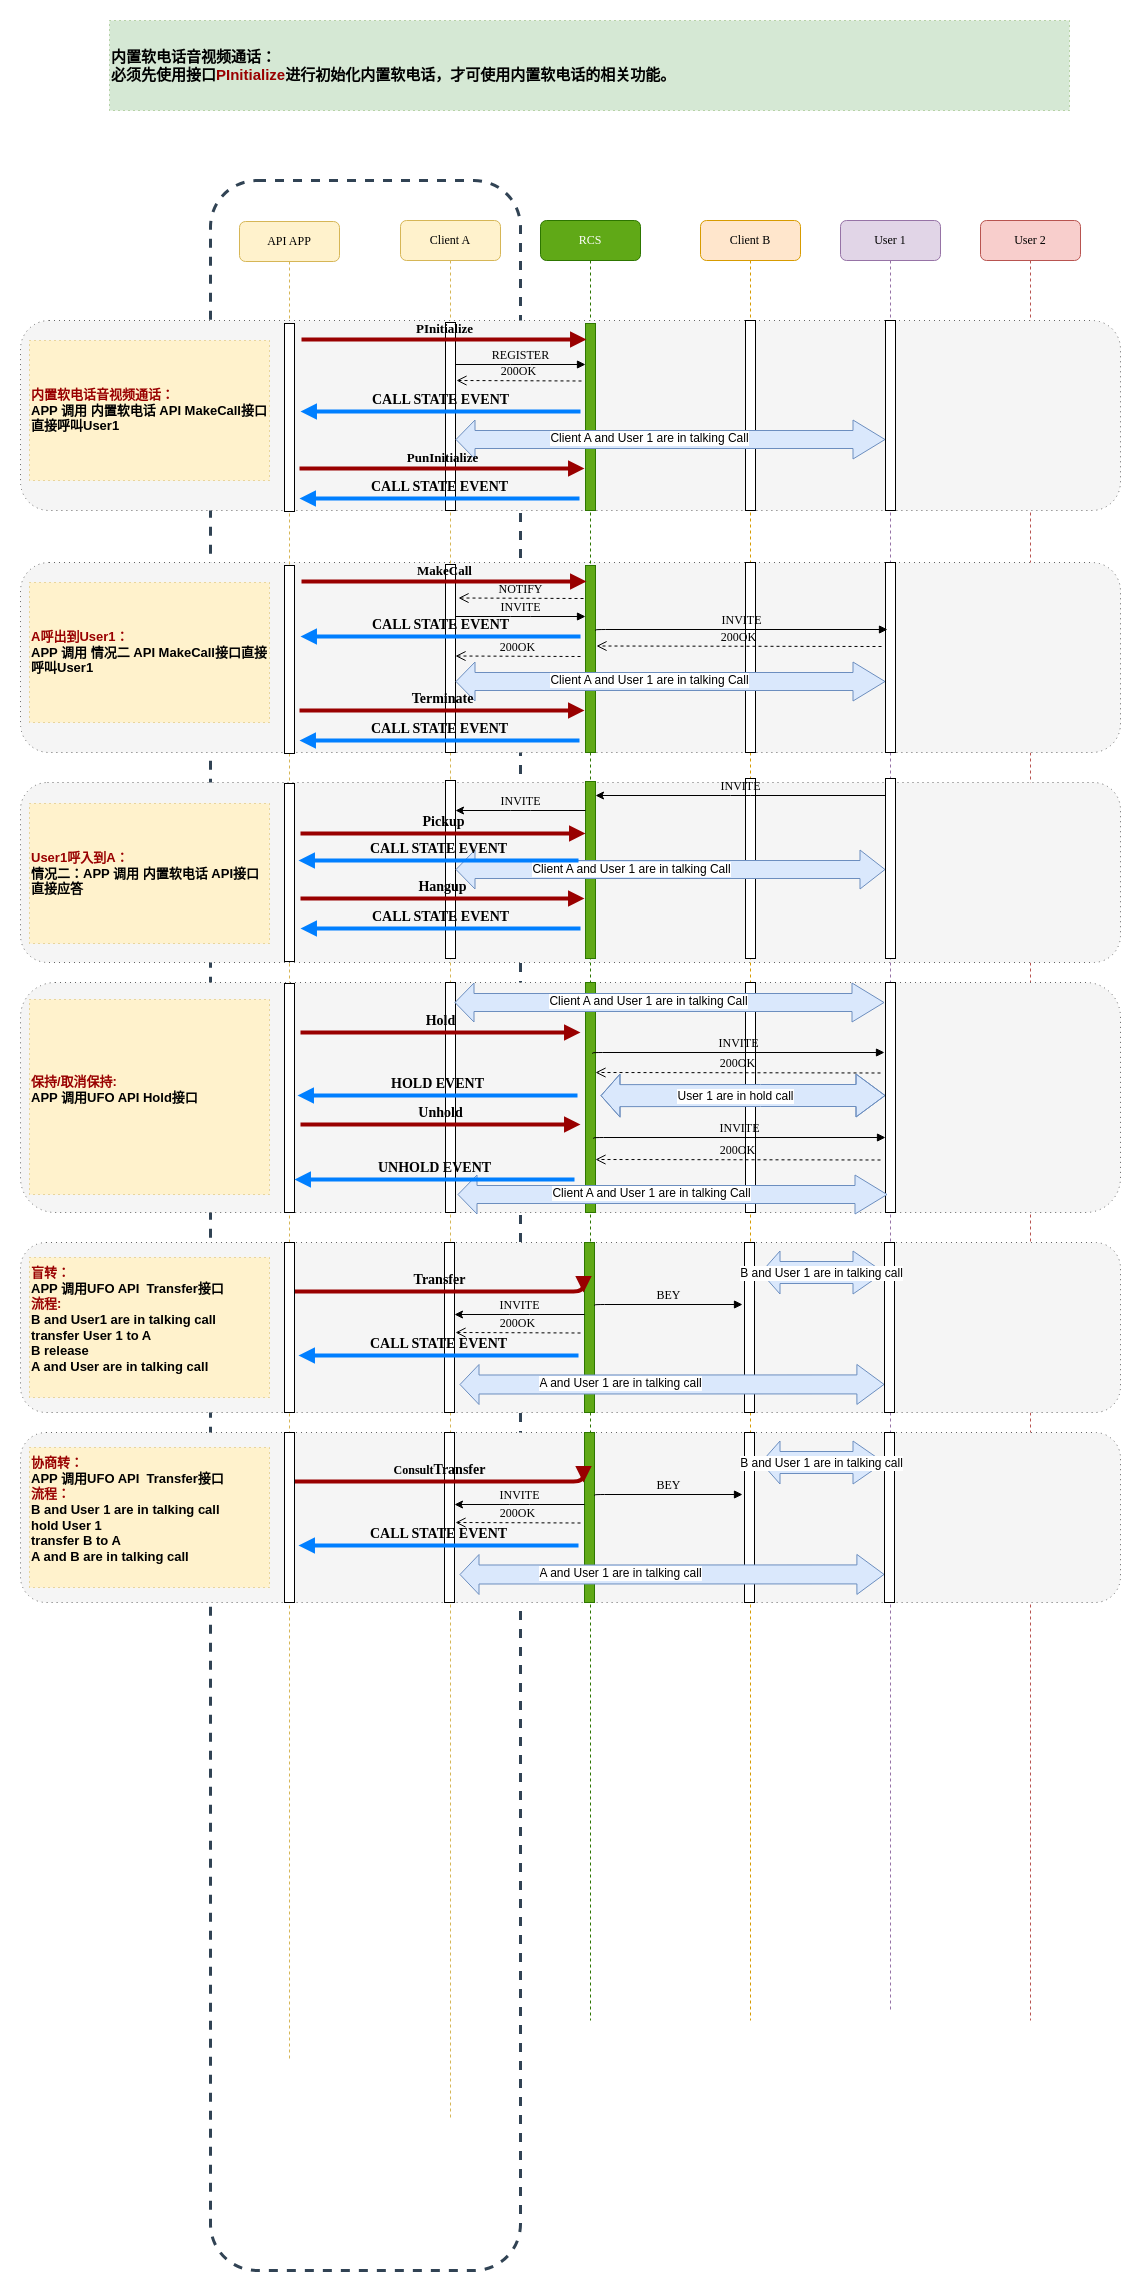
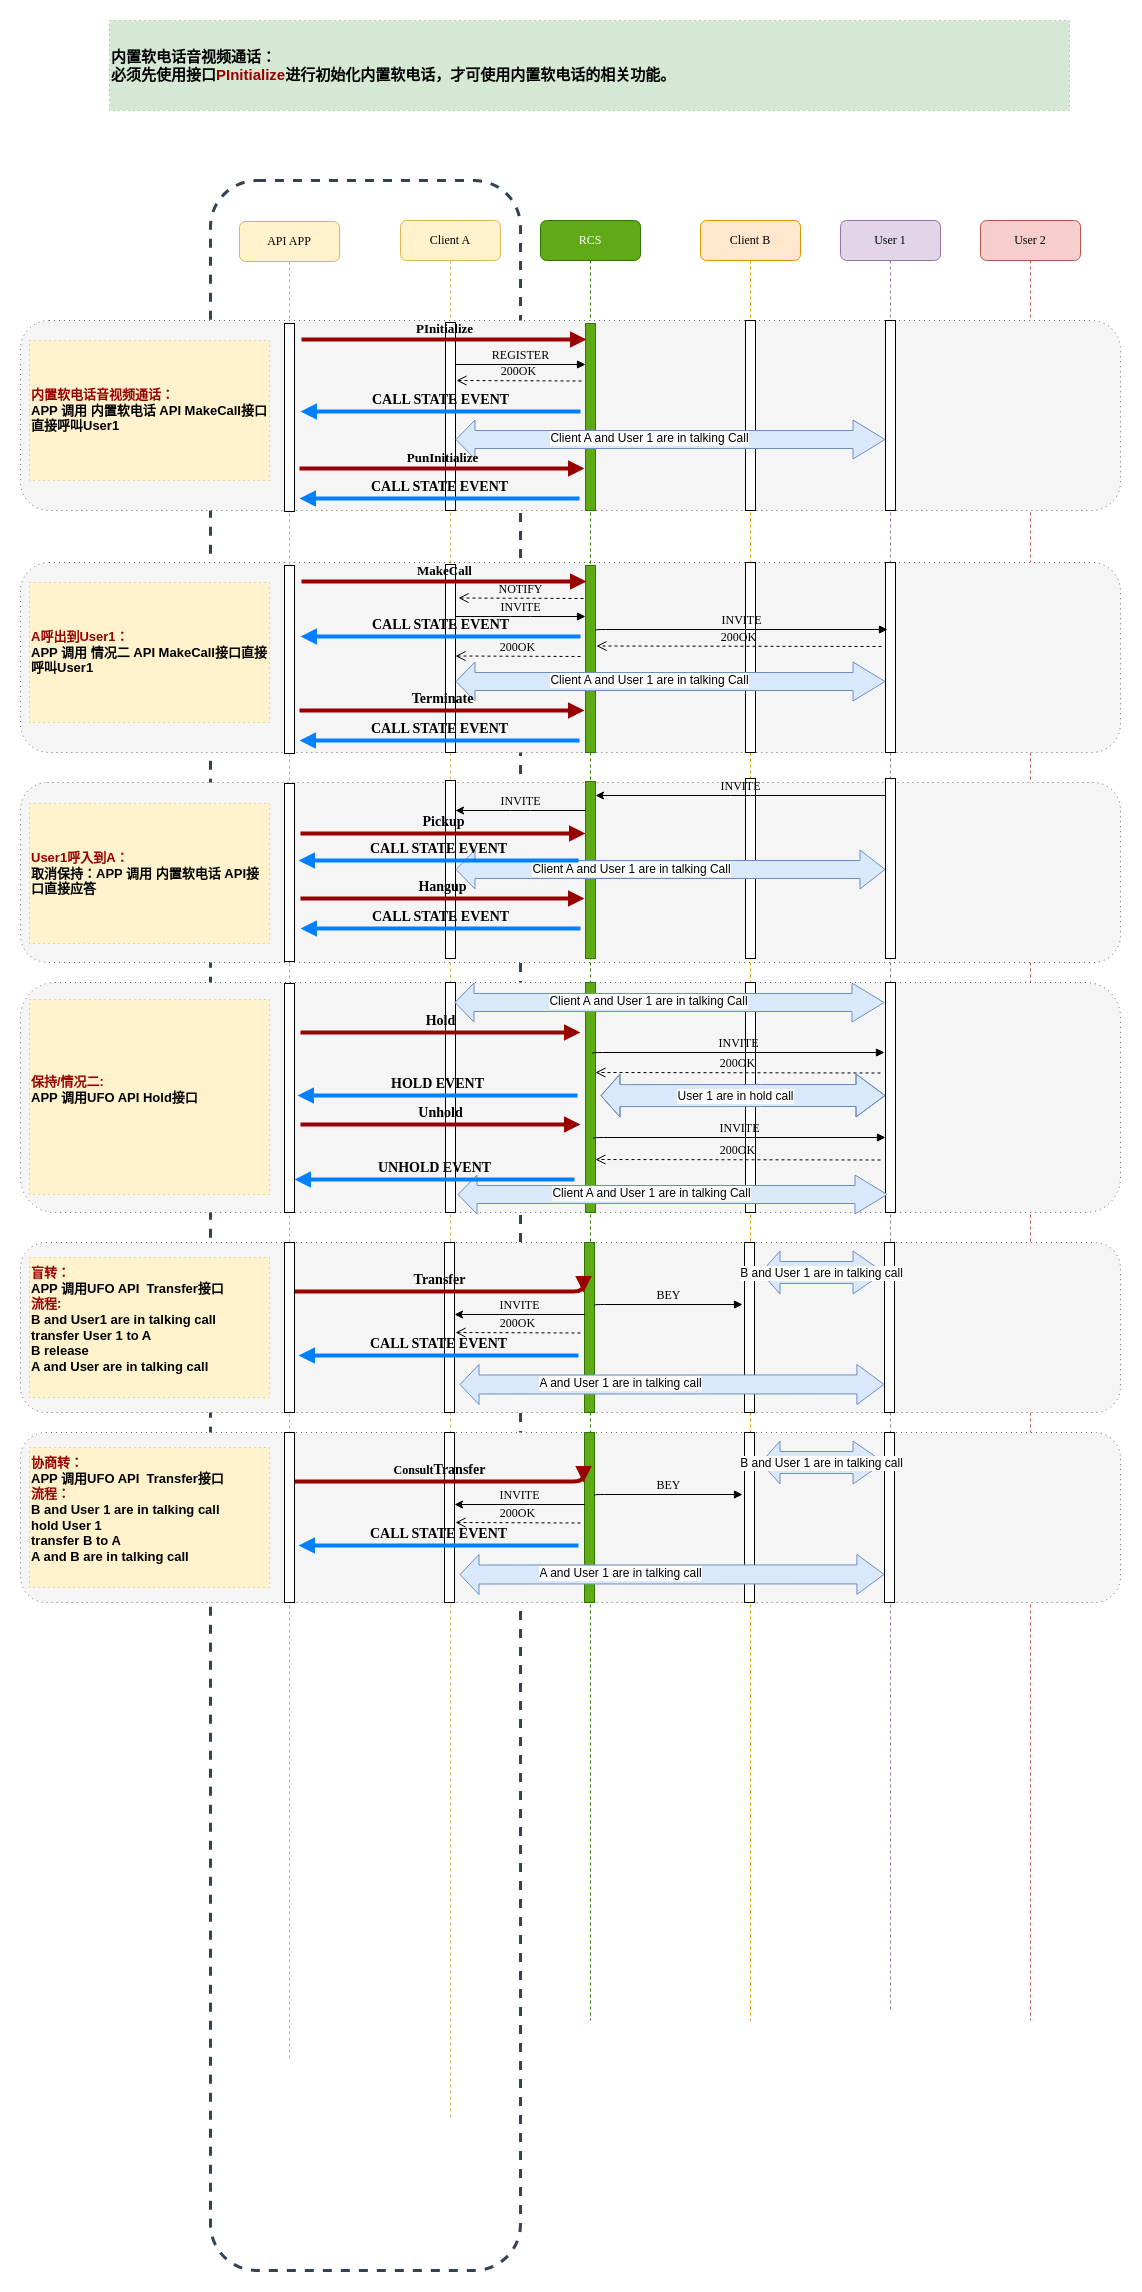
- <mxCell id="38" value="&lt;font style=&quot;font-size: 13px&quot;&gt;&lt;b style=&quot;font-size: 13px&quot;&gt;&lt;font color=&quot;#990000&quot; style=&quot;font-size: 13px&quot;&gt;User1呼入到A：&lt;/font&gt;&lt;br style=&quot;font-size: 13px&quot;&gt;情况二：APP 调用&amp;nbsp;&lt;/b&gt;&lt;span style=&quot;font-weight: 700&quot;&gt;内置软电话&lt;/span&gt;&lt;b style=&quot;font-size: 13px&quot;&gt;&amp;nbsp;API接口直接应答&lt;br style=&quot;font-size: 13px&quot;&gt;&lt;/b&gt;&lt;/font&gt;" style="text;html=1;fillColor=#fff2cc;align=left;verticalAlign=middle;whiteSpace=wrap;rounded=0;dashed=1;dashPattern=1 4;strokeColor=#d6b656;fontSize=13;" vertex="1" parent="1"><mxGeometry x="29" y="803" width="240" height="140" as="geometry" /></mxCell>
+ <mxCell id="38" value="&lt;font style=&quot;font-size: 13px&quot;&gt;&lt;b style=&quot;font-size: 13px&quot;&gt;&lt;font color=&quot;#990000&quot; style=&quot;font-size: 13px&quot;&gt;User1呼入到A：&lt;/font&gt;&lt;br style=&quot;font-size: 13px&quot;&gt;取消保持：APP 调用&amp;nbsp;&lt;/b&gt;&lt;span style=&quot;font-weight: 700&quot;&gt;内置软电话&lt;/span&gt;&lt;b style=&quot;font-size: 13px&quot;&gt;&amp;nbsp;API接口直接应答&lt;br style=&quot;font-size: 13px&quot;&gt;&lt;/b&gt;&lt;/font&gt;" style="text;html=1;fillColor=#fff2cc;align=left;verticalAlign=middle;whiteSpace=wrap;rounded=0;dashed=1;dashPattern=1 4;strokeColor=#d6b656;fontSize=13;" vertex="1" parent="1"><mxGeometry x="29" y="803" width="240" height="140" as="geometry" /></mxCell>
- <mxCell id="47" value="&lt;font style=&quot;font-size: 13px&quot;&gt;&lt;b style=&quot;font-size: 13px&quot;&gt;&lt;font color=&quot;#990000&quot; style=&quot;font-size: 13px&quot;&gt;保持/取消保持:&lt;/font&gt;&lt;br style=&quot;font-size: 13px&quot;&gt;APP 调用UFO API Hold接口&lt;br style=&quot;font-size: 13px&quot;&gt;&lt;br style=&quot;font-size: 13px&quot;&gt;&lt;/b&gt;&lt;/font&gt;" style="text;html=1;fillColor=#fff2cc;align=left;verticalAlign=middle;whiteSpace=wrap;rounded=0;dashed=1;dashPattern=1 4;strokeColor=#d6b656;fontSize=13;" vertex="1" parent="1"><mxGeometry x="29" y="999" width="240" height="195" as="geometry" /></mxCell>
+ <mxCell id="47" value="&lt;font style=&quot;font-size: 13px&quot;&gt;&lt;b style=&quot;font-size: 13px&quot;&gt;&lt;font color=&quot;#990000&quot; style=&quot;font-size: 13px&quot;&gt;保持/情况二:&lt;/font&gt;&lt;br style=&quot;font-size: 13px&quot;&gt;APP 调用UFO API Hold接口&lt;br style=&quot;font-size: 13px&quot;&gt;&lt;br style=&quot;font-size: 13px&quot;&gt;&lt;/b&gt;&lt;/font&gt;" style="text;html=1;fillColor=#fff2cc;align=left;verticalAlign=middle;whiteSpace=wrap;rounded=0;dashed=1;dashPattern=1 4;strokeColor=#d6b656;fontSize=13;" vertex="1" parent="1"><mxGeometry x="29" y="999" width="240" height="195" as="geometry" /></mxCell>
